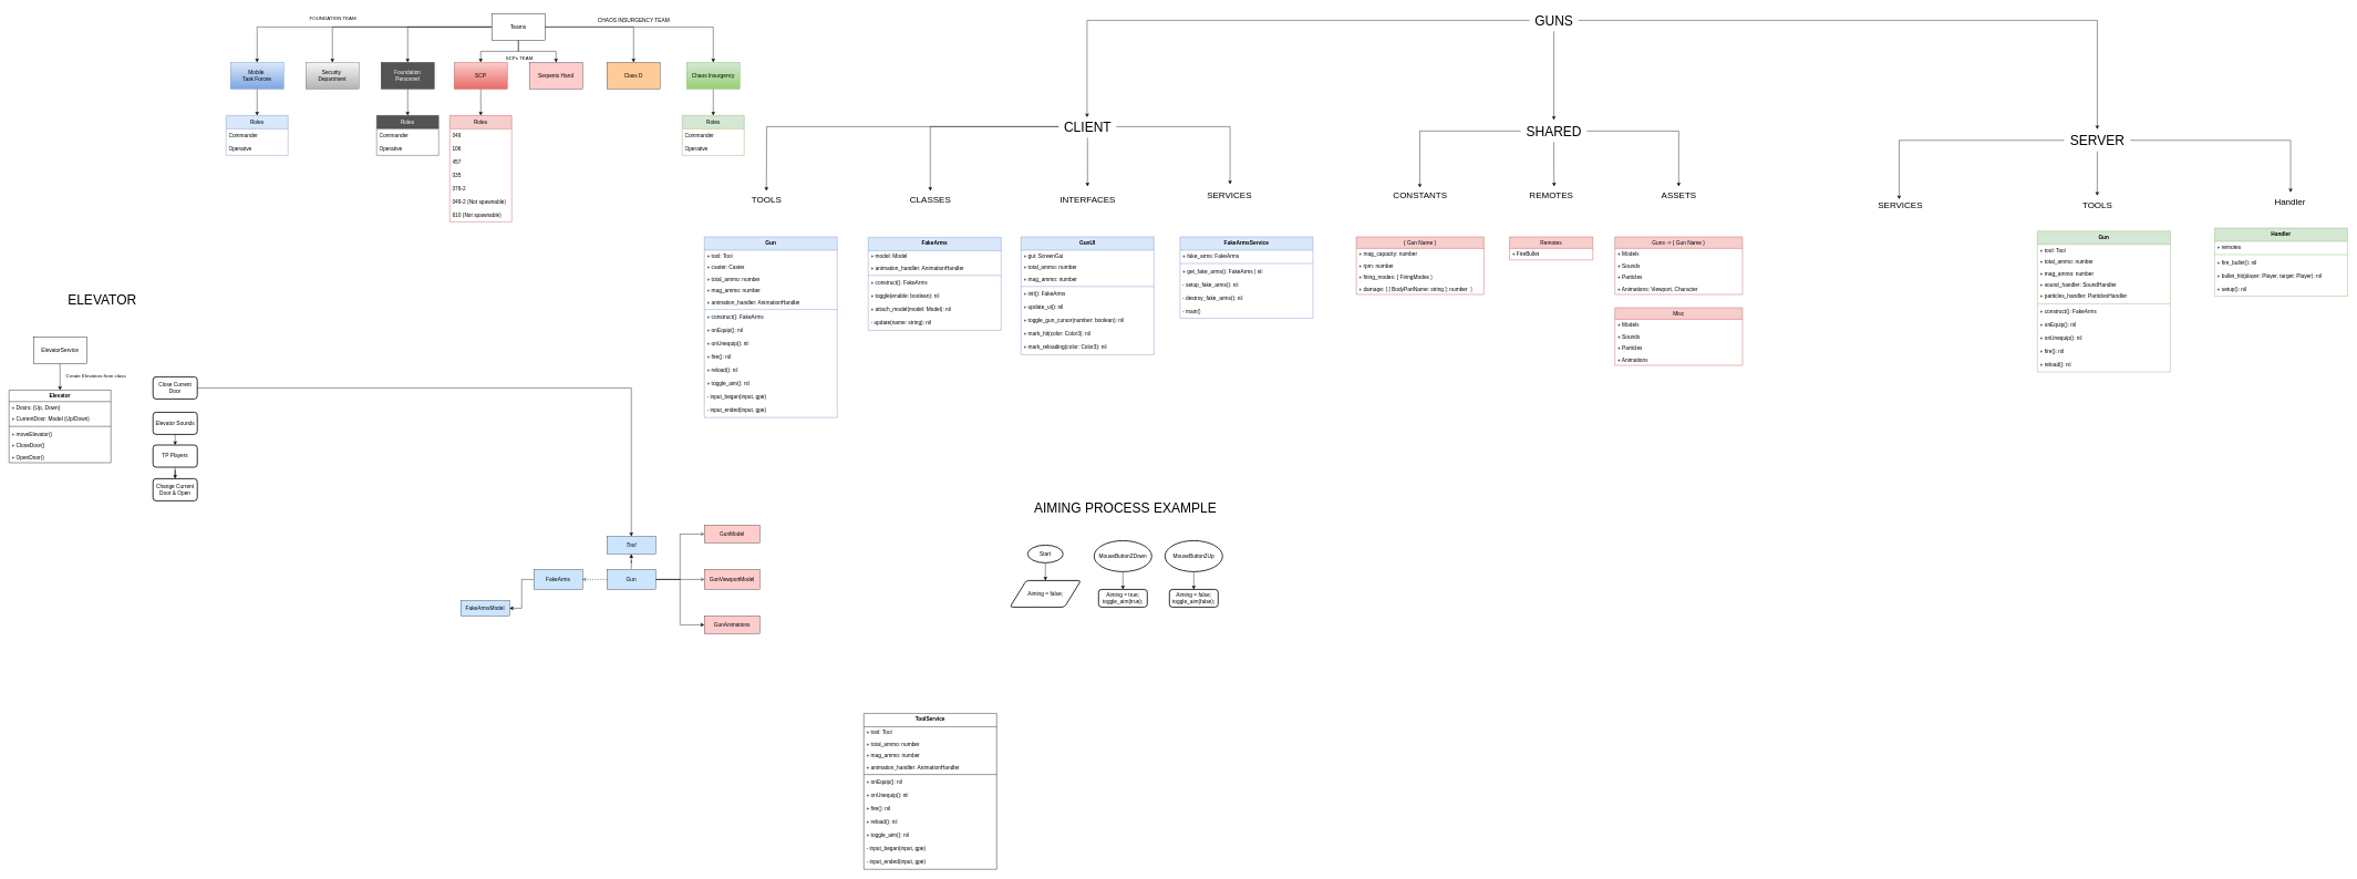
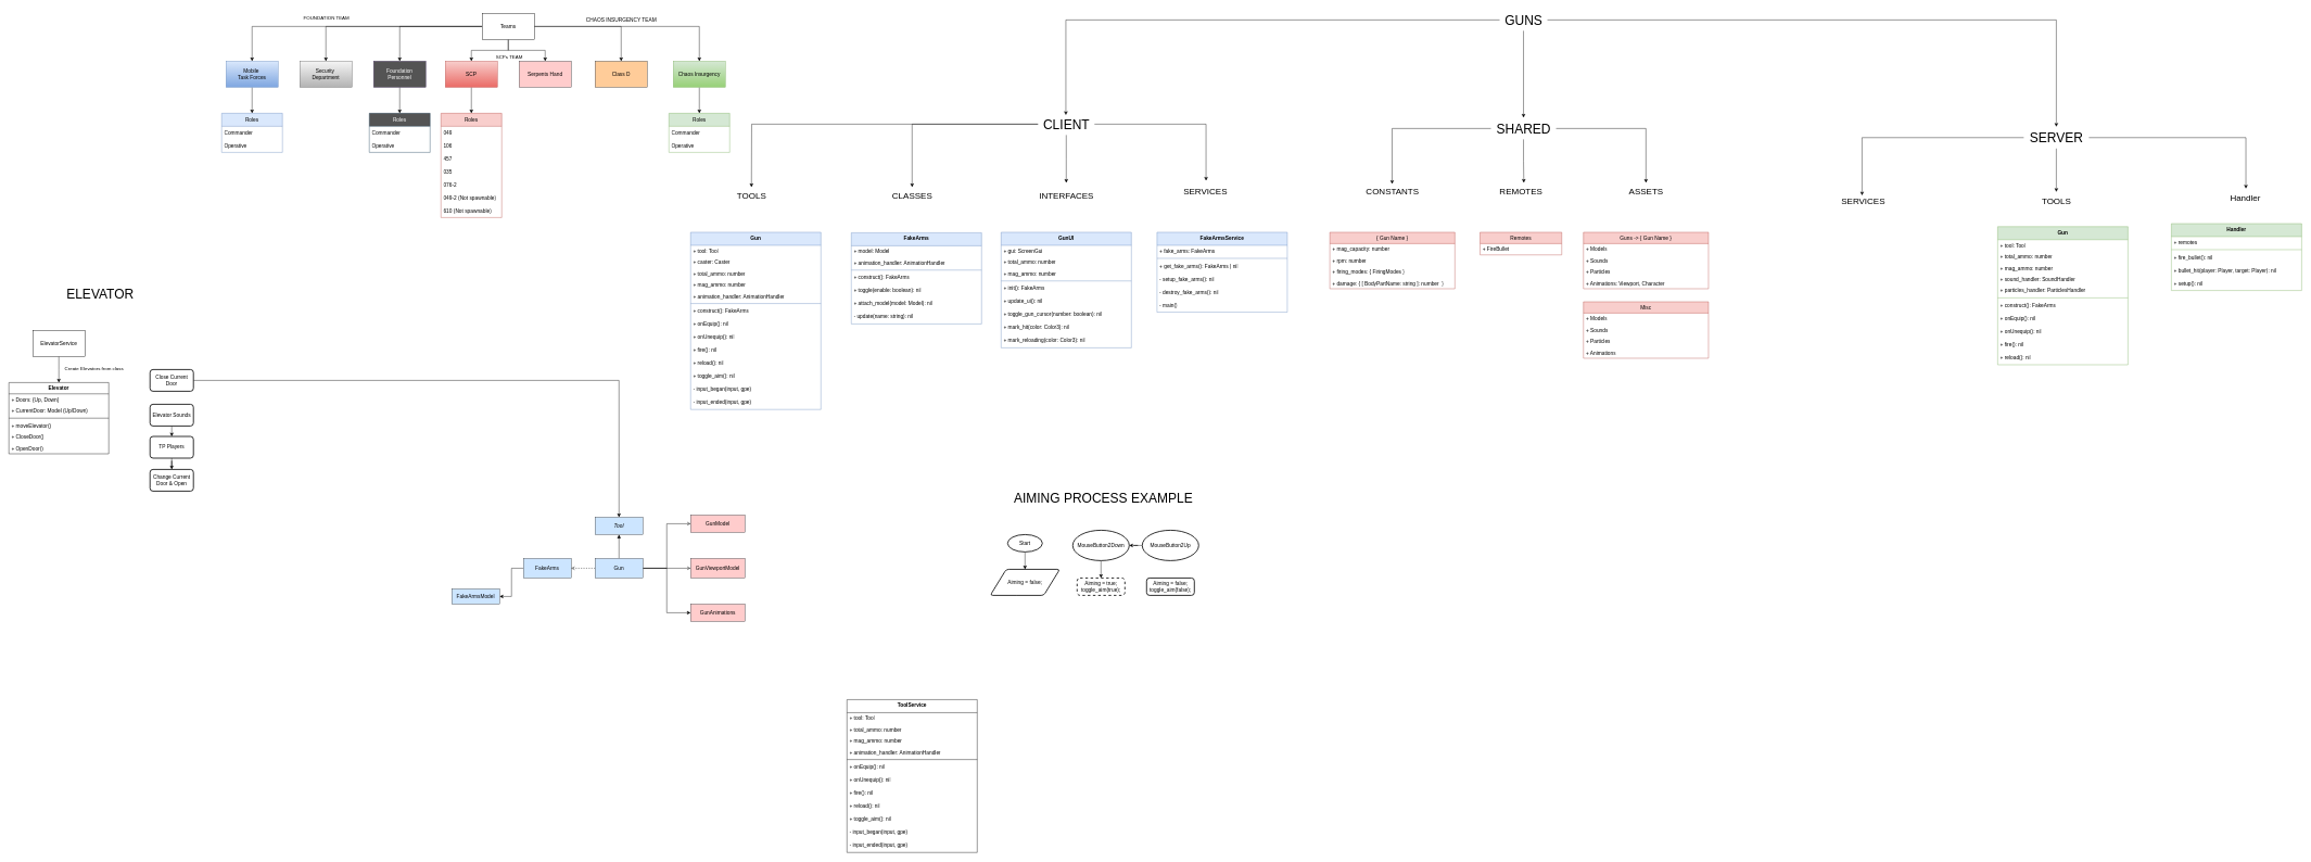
- <mxCell id="193" value="&lt;i&gt;Tool&lt;/i&gt;" style="rounded=0;whiteSpace=wrap;html=1;fillColor=#cce5ff;strokeColor=#36393d;" vertex="1" parent="1"><mxGeometry x="1370" y="1210" width="110" height="40" as="geometry" /></mxCell>
+ <mxCell id="193" value="&lt;i&gt;Tool&lt;/i&gt;" style="rounded=0;whiteSpace=wrap;html=1;fillColor=#cce5ff;strokeColor=#36393d;" vertex="1" parent="1"><mxGeometry x="1370" y="1190" width="110" height="40" as="geometry" /></mxCell>
- <mxCell id="73" style="edgeStyle=orthogonalEdgeStyle;rounded=0;orthogonalLoop=1;jettySize=auto;html=1;entryX=0.5;entryY=0;entryDx=0;entryDy=0;" parent="1" source="74" target="79" edge="1"><mxGeometry relative="1" as="geometry" /></mxCell>
+ <mxCell id="73" style="edgeStyle=orthogonalEdgeStyle;rounded=0;orthogonalLoop=1;jettySize=auto;html=1;" parent="1" source="74" target="72" edge="1"><mxGeometry relative="1" as="geometry" /></mxCell>
- <mxCell id="78" value="Aiming = true;&lt;div&gt;toggle_aim(true);&lt;/div&gt;" style="rounded=1;whiteSpace=wrap;html=1;absoluteArcSize=1;arcSize=14;strokeWidth=2;" parent="1" vertex="1"><mxGeometry x="2480" y="1330" width="110" height="40" as="geometry" /></mxCell>
+ <mxCell id="78" value="Aiming = true;&lt;div&gt;toggle_aim(true);&lt;/div&gt;" style="rounded=1;whiteSpace=wrap;html=1;absoluteArcSize=1;arcSize=14;strokeWidth=2;dashed=1;" parent="1" vertex="1"><mxGeometry x="2480" y="1330" width="110" height="40" as="geometry" /></mxCell>
